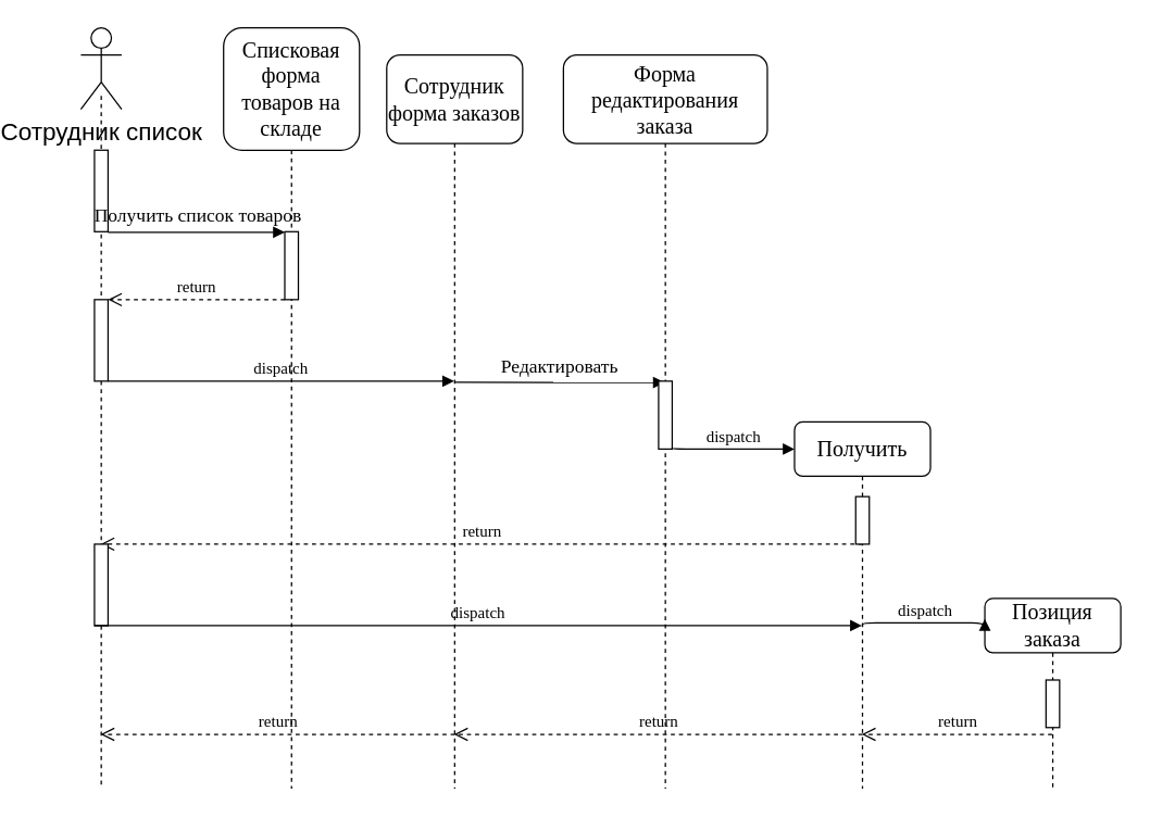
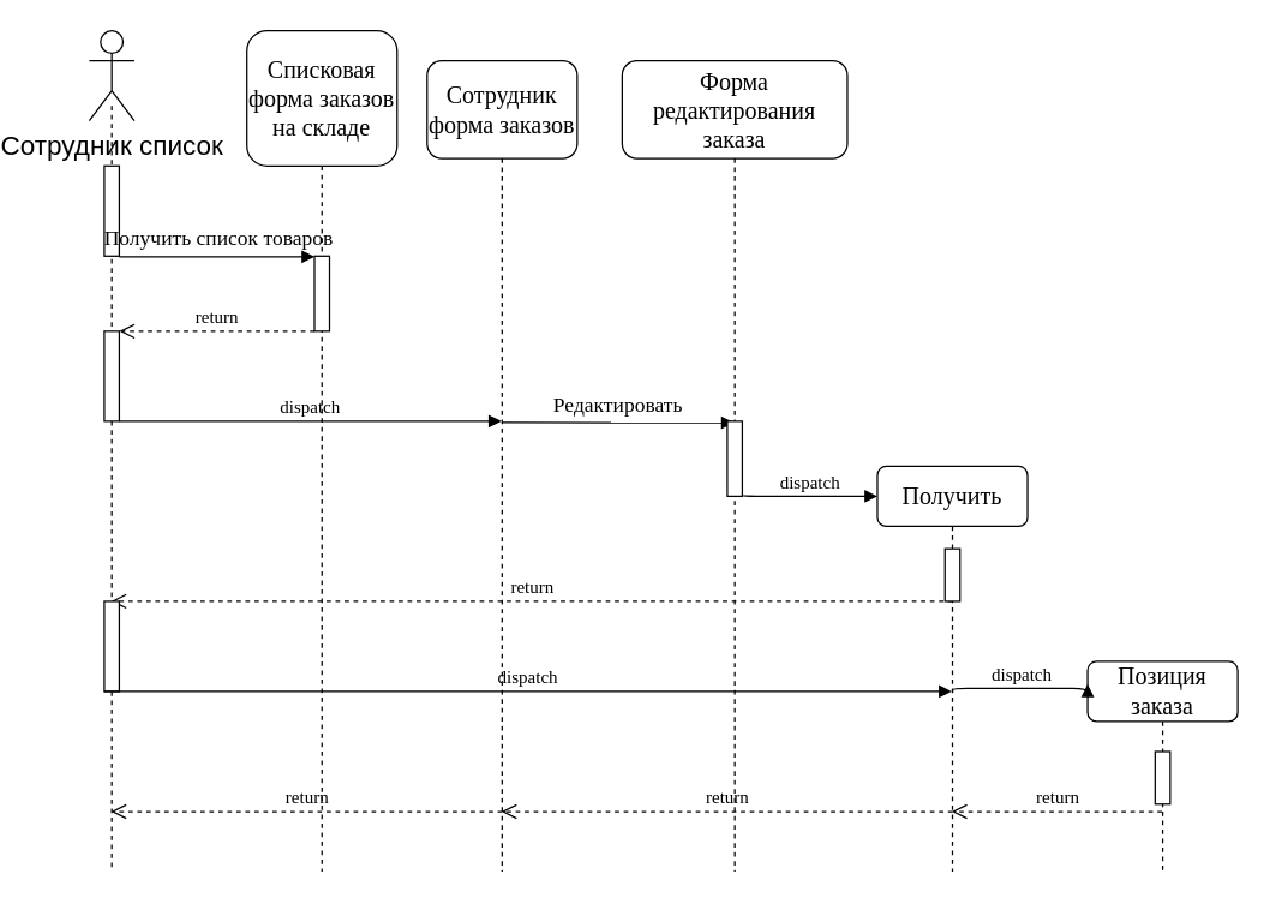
- <mxCell id="2" value="&lt;font style=&quot;font-size: 16px;&quot;&gt;Списковая форма товаров на складе&lt;/font&gt;" style="shape=umlLifeline;perimeter=lifelinePerimeter;whiteSpace=wrap;html=1;container=1;collapsible=0;recursiveResize=0;outlineConnect=0;rounded=1;shadow=0;comic=0;labelBackgroundColor=none;strokeWidth=1;fontFamily=Verdana;fontSize=12;align=center;size=90;" parent="1" vertex="1"><mxGeometry x="160" y="20" width="100" height="560" as="geometry" /></mxCell>
+ <mxCell id="2" value="&lt;font style=&quot;font-size: 16px;&quot;&gt;Списковая форма заказов на складе&lt;/font&gt;" style="shape=umlLifeline;perimeter=lifelinePerimeter;whiteSpace=wrap;html=1;container=1;collapsible=0;recursiveResize=0;outlineConnect=0;rounded=1;shadow=0;comic=0;labelBackgroundColor=none;strokeWidth=1;fontFamily=Verdana;fontSize=12;align=center;size=90;" parent="1" vertex="1"><mxGeometry x="160" y="20" width="100" height="560" as="geometry" /></mxCell>
